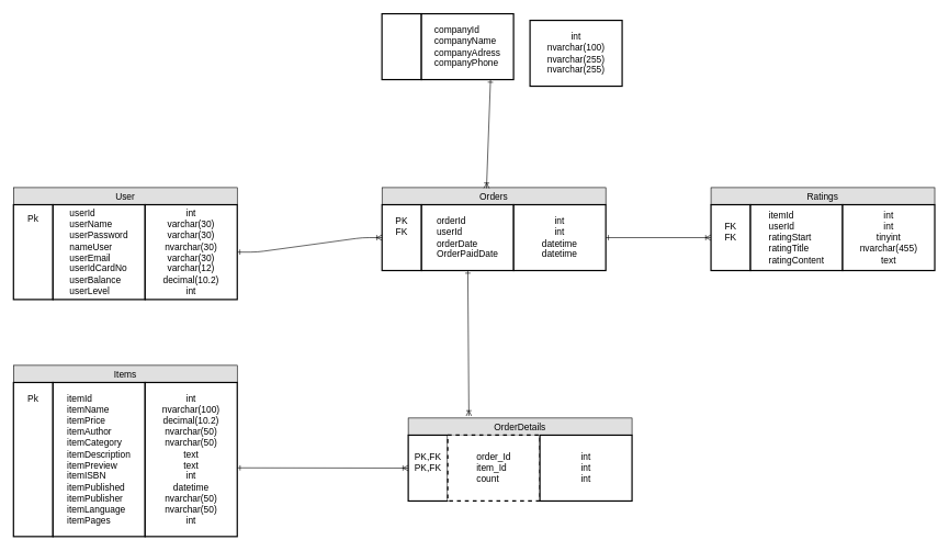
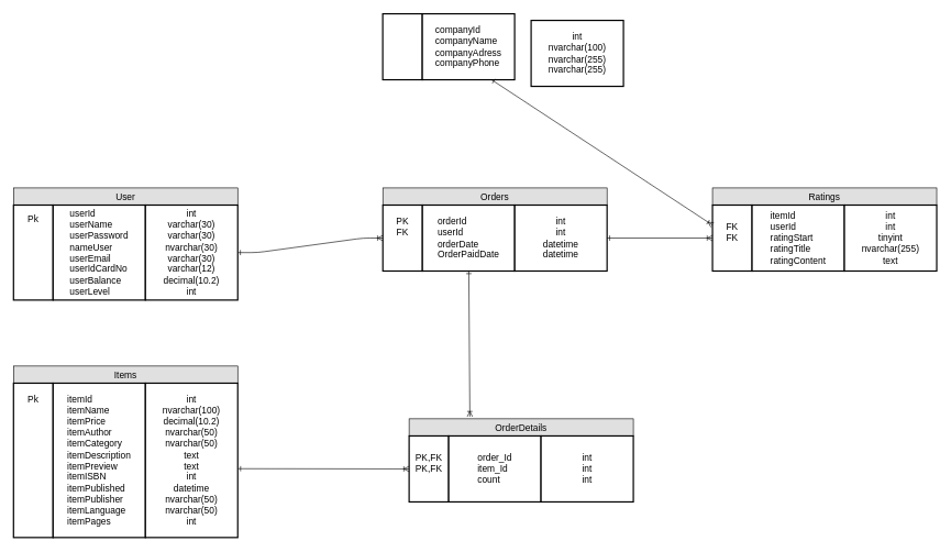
- <mxCell id="29" value="" style="fontSize=12;html=1;endArrow=ERoneToMany;startArrow=ERone;startFill=0;entryX=0.467;entryY=0.038;entryDx=0;entryDy=0;exitX=0.75;exitY=1;exitDx=0;exitDy=0;entryPerimeter=0;" edge="1" parent="1" source="27" target="6"><mxGeometry width="100" height="100" relative="1" as="geometry"><mxPoint x="930" y="370.429" as="sourcePoint" /><mxPoint x="1090" y="370.429" as="targetPoint" /></mxGeometry></mxCell>
+ <mxCell id="29" value="" style="fontSize=12;html=1;endArrow=ERoneToMany;startArrow=ERone;startFill=0;exitX=0.75;exitY=1;exitDx=0;exitDy=0;" edge="1" parent="1" source="27" target="22"><mxGeometry width="100" height="100" relative="1" as="geometry"><mxPoint x="930" y="370.429" as="sourcePoint" /><mxPoint x="1090" y="370.429" as="targetPoint" /></mxGeometry></mxCell>
- <mxCell id="24" value="int&lt;br&gt;int&lt;br&gt;tinyint&lt;br&gt;nvarchar(455)&lt;br&gt;text&lt;br&gt;" style="strokeWidth=2;whiteSpace=wrap;html=1;align=center;fontSize=14;" vertex="1" parent="1"><mxGeometry x="1279.853" y="310" width="140" height="100" as="geometry" /></mxCell>
+ <mxCell id="24" value="int&lt;br&gt;int&lt;br&gt;tinyint&lt;br&gt;nvarchar(255)&lt;br&gt;text&lt;br&gt;" style="strokeWidth=2;whiteSpace=wrap;html=1;align=center;fontSize=14;" vertex="1" parent="1"><mxGeometry x="1279.853" y="310" width="140" height="100" as="geometry" /></mxCell>
- <mxCell id="12" value="&lt;div style=&quot;text-align: left&quot;&gt;&lt;span&gt;order_Id&lt;/span&gt;&lt;br&gt;&lt;/div&gt;&lt;div style=&quot;text-align: left&quot;&gt;&lt;span&gt;item_Id&lt;/span&gt;&lt;span&gt;&lt;br&gt;&lt;/span&gt;&lt;/div&gt;&lt;div style=&quot;text-align: left&quot;&gt;&lt;span&gt;count&lt;/span&gt;&lt;span&gt;&lt;br&gt;&lt;/span&gt;&lt;/div&gt;" style="strokeWidth=2;whiteSpace=wrap;html=1;align=center;fontSize=14;dashed=1;" parent="1" vertex="1"><mxGeometry x="679.853" y="660" width="140" height="100" as="geometry" /></mxCell>
+ <mxCell id="12" value="&lt;div style=&quot;text-align: left&quot;&gt;&lt;span&gt;order_Id&lt;/span&gt;&lt;br&gt;&lt;/div&gt;&lt;div style=&quot;text-align: left&quot;&gt;&lt;span&gt;item_Id&lt;/span&gt;&lt;span&gt;&lt;br&gt;&lt;/span&gt;&lt;/div&gt;&lt;div style=&quot;text-align: left&quot;&gt;&lt;span&gt;count&lt;/span&gt;&lt;span&gt;&lt;br&gt;&lt;/span&gt;&lt;/div&gt;" style="strokeWidth=2;whiteSpace=wrap;html=1;align=center;fontSize=14;" parent="1" vertex="1"><mxGeometry x="679.853" y="660" width="140" height="100" as="geometry" /></mxCell>
